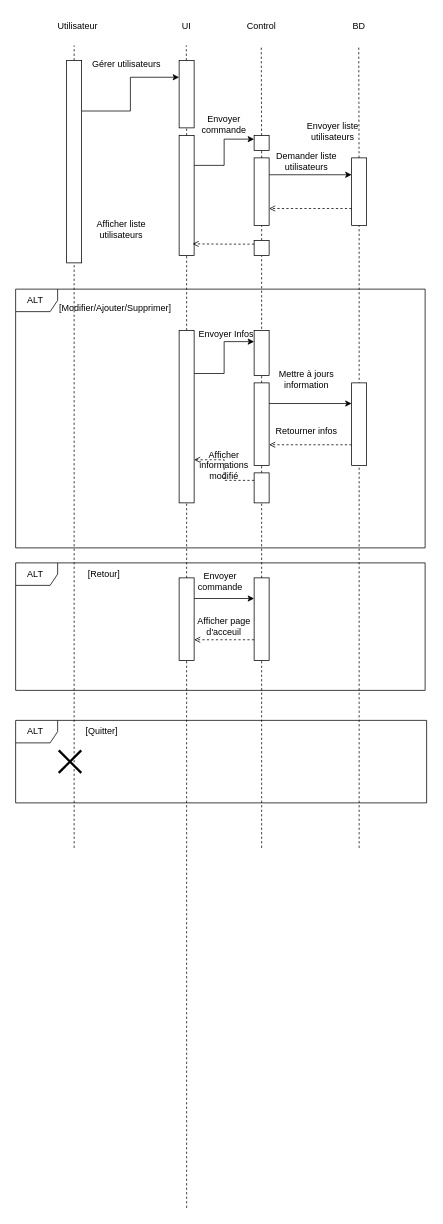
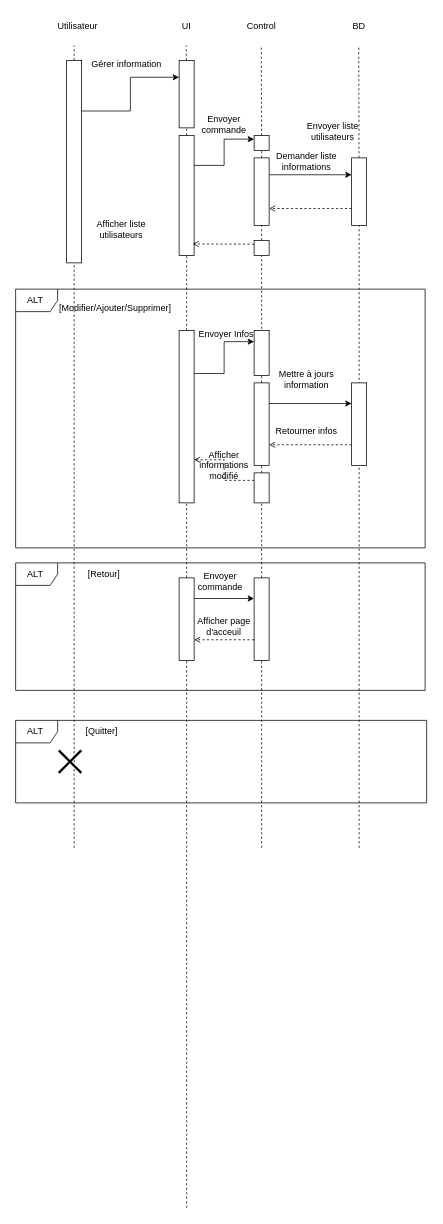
- <mxCell id="14" value="Gérer utilisateurs" style="text;html=1;align=center;verticalAlign=middle;whiteSpace=wrap;rounded=0;" vertex="1" parent="1"><mxGeometry x="108" y="70" width="120" height="30" as="geometry" /></mxCell>
+ <mxCell id="14" value="Gérer information" style="text;html=1;align=center;verticalAlign=middle;whiteSpace=wrap;rounded=0;" vertex="1" parent="1"><mxGeometry x="108" y="70" width="120" height="30" as="geometry" /></mxCell>
- <mxCell id="27" value="Demander liste utilisateurs" style="text;html=1;align=center;verticalAlign=middle;whiteSpace=wrap;rounded=0;" vertex="1" parent="1"><mxGeometry x="358" y="200" width="100" height="30" as="geometry" /></mxCell>
+ <mxCell id="27" value="Demander liste informations" style="text;html=1;align=center;verticalAlign=middle;whiteSpace=wrap;rounded=0;" vertex="1" parent="1"><mxGeometry x="358" y="200" width="100" height="30" as="geometry" /></mxCell>
